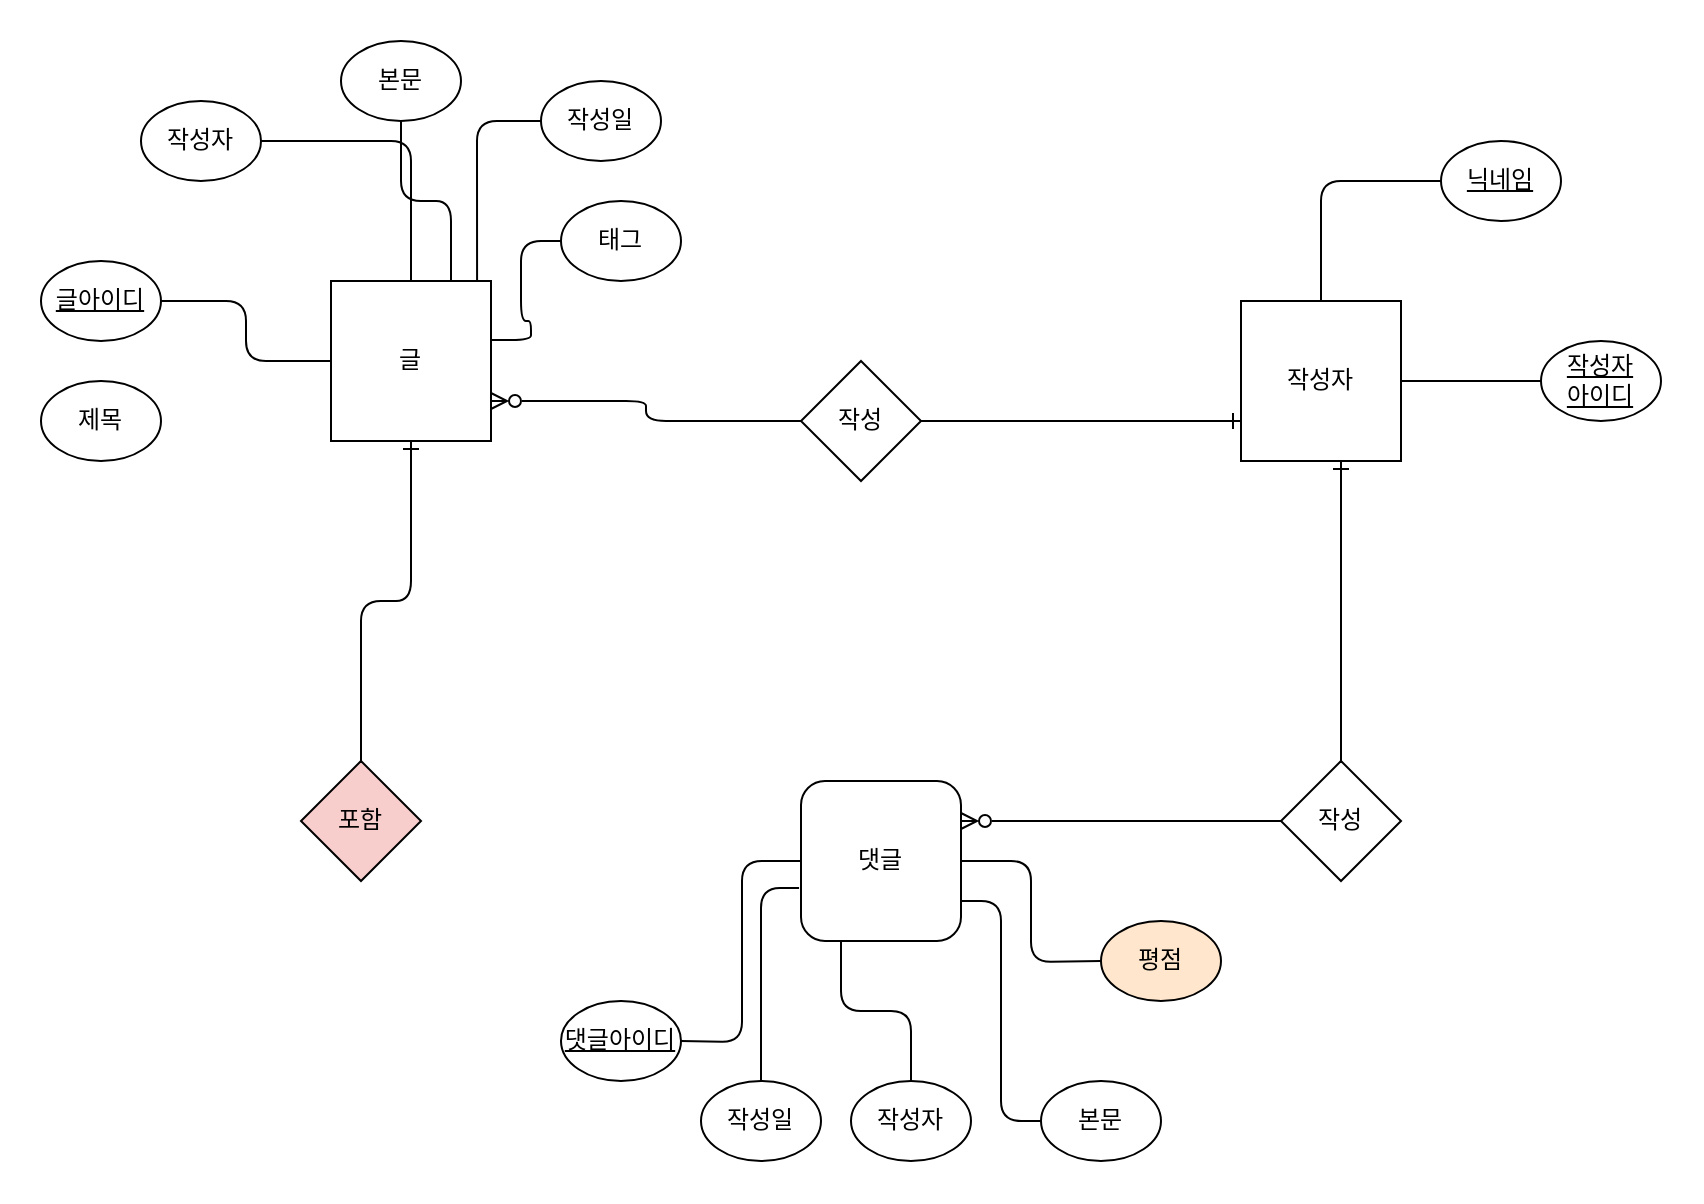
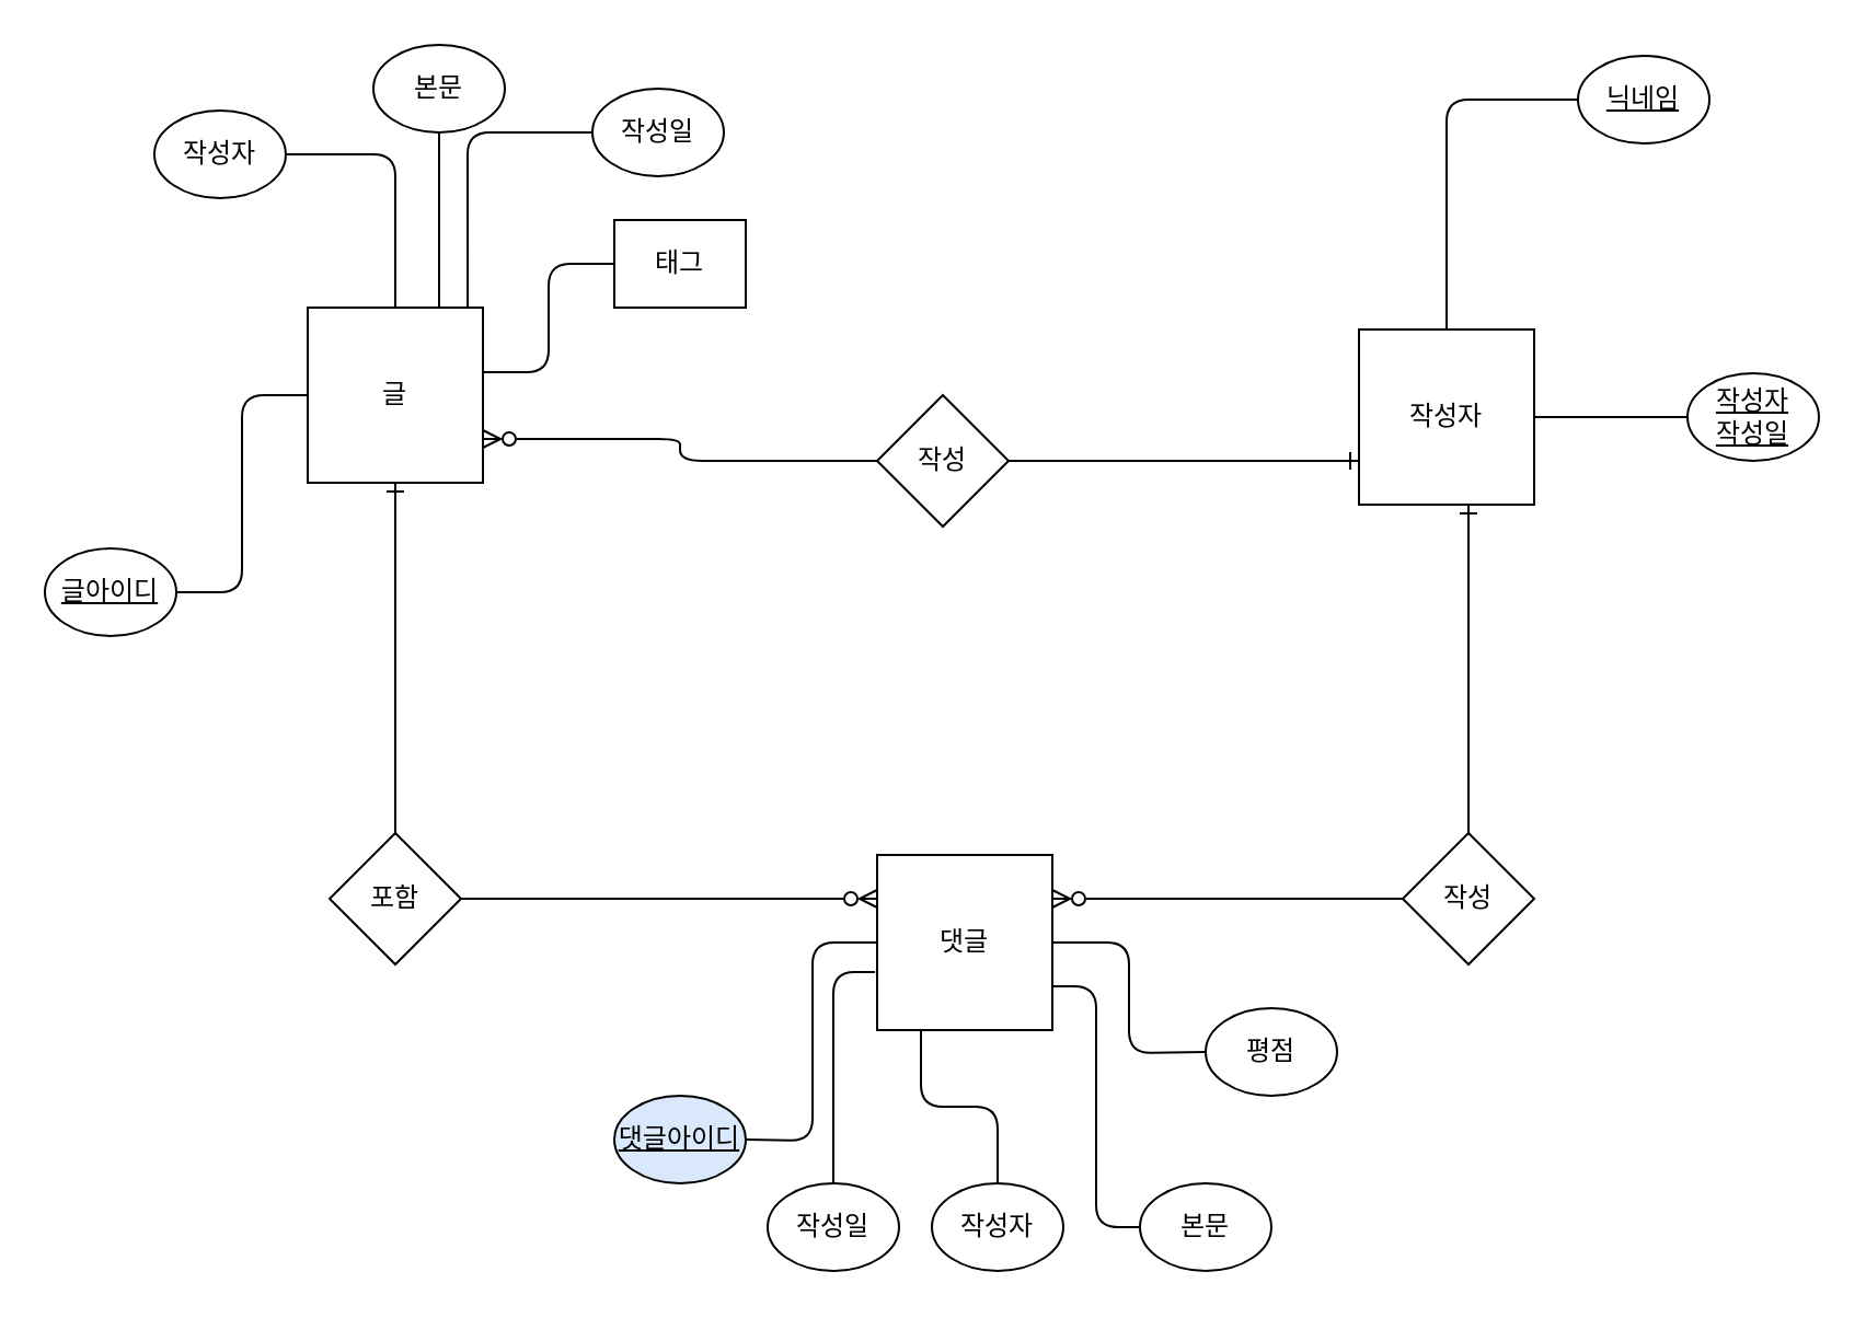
- <mxCell id="27" value="&lt;u&gt;닉네임&lt;/u&gt;" style="ellipse;whiteSpace=wrap;html=1;" vertex="1" parent="1"><mxGeometry x="720" y="70" width="60" height="40" as="geometry" /></mxCell>
+ <mxCell id="27" value="&lt;u&gt;닉네임&lt;/u&gt;" style="ellipse;whiteSpace=wrap;html=1;" vertex="1" parent="1"><mxGeometry x="720" y="25" width="60" height="40" as="geometry" /></mxCell>
- <mxCell id="16" value="태그" style="ellipse;whiteSpace=wrap;html=1;" vertex="1" parent="1"><mxGeometry x="280" y="100" width="60" height="40" as="geometry" /></mxCell>
+ <mxCell id="16" value="태그" style="whiteSpace=wrap;html=1;rounded=0;" vertex="1" parent="1"><mxGeometry x="280" y="100" width="60" height="40" as="geometry" /></mxCell>
- <mxCell id="6" value="&lt;u&gt;글아이디&lt;/u&gt;" style="ellipse;whiteSpace=wrap;html=1;" vertex="1" parent="1"><mxGeometry x="20" y="130" width="60" height="40" as="geometry" /></mxCell>
+ <mxCell id="6" value="&lt;u&gt;글아이디&lt;/u&gt;" style="ellipse;whiteSpace=wrap;html=1;" vertex="1" parent="1"><mxGeometry x="20" y="250" width="60" height="40" as="geometry" /></mxCell>
- <mxCell id="2" value="글" style="rounded=0;whiteSpace=wrap;html=1;" vertex="1" parent="1"><mxGeometry x="165" y="140" width="80" height="80" as="geometry" /></mxCell>
+ <mxCell id="2" value="글" style="rounded=0;whiteSpace=wrap;html=1;" vertex="1" parent="1"><mxGeometry x="140" y="140" width="80" height="80" as="geometry" /></mxCell>
- <mxCell id="10" value="&lt;u&gt;작성자&lt;br&gt;아이디&lt;/u&gt;" style="ellipse;whiteSpace=wrap;html=1;" vertex="1" parent="1"><mxGeometry x="770" y="170" width="60" height="40" as="geometry" /></mxCell>
+ <mxCell id="10" value="&lt;u&gt;작성자&lt;br&gt;작성일&lt;/u&gt;" style="ellipse;whiteSpace=wrap;html=1;" vertex="1" parent="1"><mxGeometry x="770" y="170" width="60" height="40" as="geometry" /></mxCell>
- <mxCell id="21" value="제목" style="ellipse;whiteSpace=wrap;html=1;" vertex="1" parent="1"><mxGeometry x="20" y="190" width="60" height="40" as="geometry" /></mxCell>
- <mxCell id="32" value="포함" style="rhombus;whiteSpace=wrap;html=1;fillColor=#f8cecc;" vertex="1" parent="1"><mxGeometry x="150" y="380" width="60" height="60" as="geometry" /></mxCell>
+ <mxCell id="32" value="포함" style="rhombus;whiteSpace=wrap;html=1;" vertex="1" parent="1"><mxGeometry x="150" y="380" width="60" height="60" as="geometry" /></mxCell>
+ <mxCell id="31" style="edgeStyle=orthogonalEdgeStyle;rounded=1;orthogonalLoop=1;jettySize=auto;html=1;entryX=0;entryY=0.25;entryDx=0;entryDy=0;endArrow=ERzeroToMany;endFill=0;startArrow=none;startFill=0;" edge="1" parent="1" source="32" target="3"><mxGeometry relative="1" as="geometry" /></mxCell>
- <mxCell id="3" value="댓글" style="whiteSpace=wrap;html=1;rounded=1;" vertex="1" parent="1"><mxGeometry x="400" y="390" width="80" height="80" as="geometry" /></mxCell>
+ <mxCell id="3" value="댓글" style="rounded=0;whiteSpace=wrap;html=1;" vertex="1" parent="1"><mxGeometry x="400" y="390" width="80" height="80" as="geometry" /></mxCell>
- <mxCell id="18" value="평점" style="ellipse;whiteSpace=wrap;html=1;fillColor=#ffe6cc;" vertex="1" parent="1"><mxGeometry x="550" y="460" width="60" height="40" as="geometry" /></mxCell>
+ <mxCell id="18" value="평점" style="ellipse;whiteSpace=wrap;html=1;" vertex="1" parent="1"><mxGeometry x="550" y="460" width="60" height="40" as="geometry" /></mxCell>
- <mxCell id="8" value="&lt;u&gt;댓글아이디&lt;/u&gt;" style="ellipse;whiteSpace=wrap;html=1;" vertex="1" parent="1"><mxGeometry x="280" y="500" width="60" height="40" as="geometry" /></mxCell>
+ <mxCell id="8" value="&lt;u&gt;댓글아이디&lt;/u&gt;" style="ellipse;whiteSpace=wrap;html=1;fillColor=#dae8fc;" vertex="1" parent="1"><mxGeometry x="280" y="500" width="60" height="40" as="geometry" /></mxCell>
